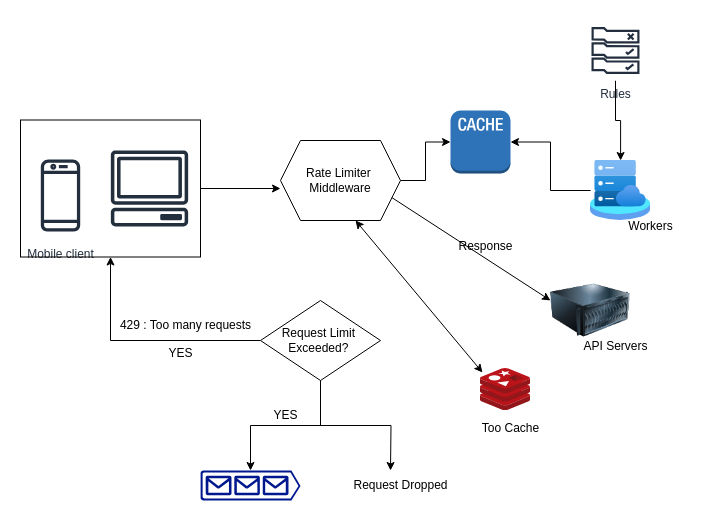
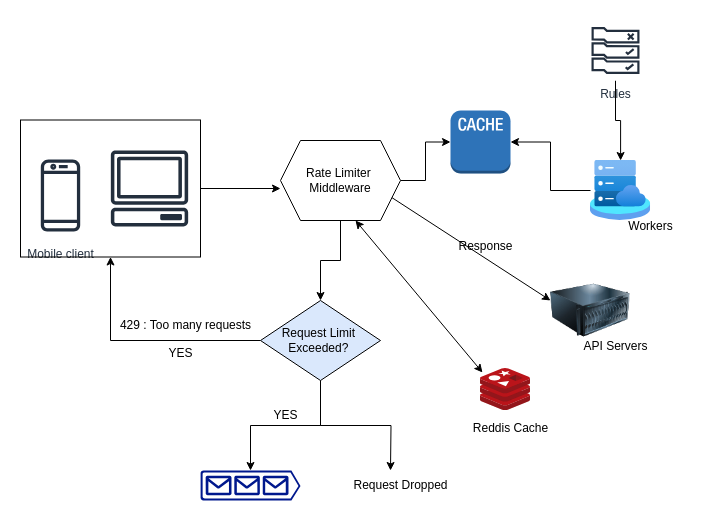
+ <mxCell id="6" value="" style="edgeStyle=orthogonalEdgeStyle;rounded=0;orthogonalLoop=1;jettySize=auto;html=1;" edge="1" parent="1" source="7" target="21"><mxGeometry relative="1" as="geometry" /></mxCell>
- <mxCell id="21" value="Request Limit&amp;nbsp;&lt;div&gt;Exceeded?&amp;nbsp;&lt;/div&gt;" style="rhombus;whiteSpace=wrap;html=1;" vertex="1" parent="1"><mxGeometry x="260" y="300" width="120" height="80" as="geometry" /></mxCell>
+ <mxCell id="21" value="Request Limit&amp;nbsp;&lt;div&gt;Exceeded?&amp;nbsp;&lt;/div&gt;" style="rhombus;whiteSpace=wrap;html=1;fillColor=#dae8fc;" vertex="1" parent="1"><mxGeometry x="260" y="300" width="120" height="80" as="geometry" /></mxCell>
- <mxCell id="16" value="Too Cache&lt;div&gt;&lt;br&gt;&lt;/div&gt;" style="text;html=1;align=center;verticalAlign=middle;resizable=0;points=[];autosize=1;strokeColor=none;fillColor=none;" vertex="1" parent="1"><mxGeometry x="460" y="415" width="100" height="40" as="geometry" /></mxCell>
+ <mxCell id="16" value="Reddis Cache&lt;div&gt;&lt;br&gt;&lt;/div&gt;" style="text;html=1;align=center;verticalAlign=middle;resizable=0;points=[];autosize=1;strokeColor=none;fillColor=none;" vertex="1" parent="1"><mxGeometry x="460" y="415" width="100" height="40" as="geometry" /></mxCell>
